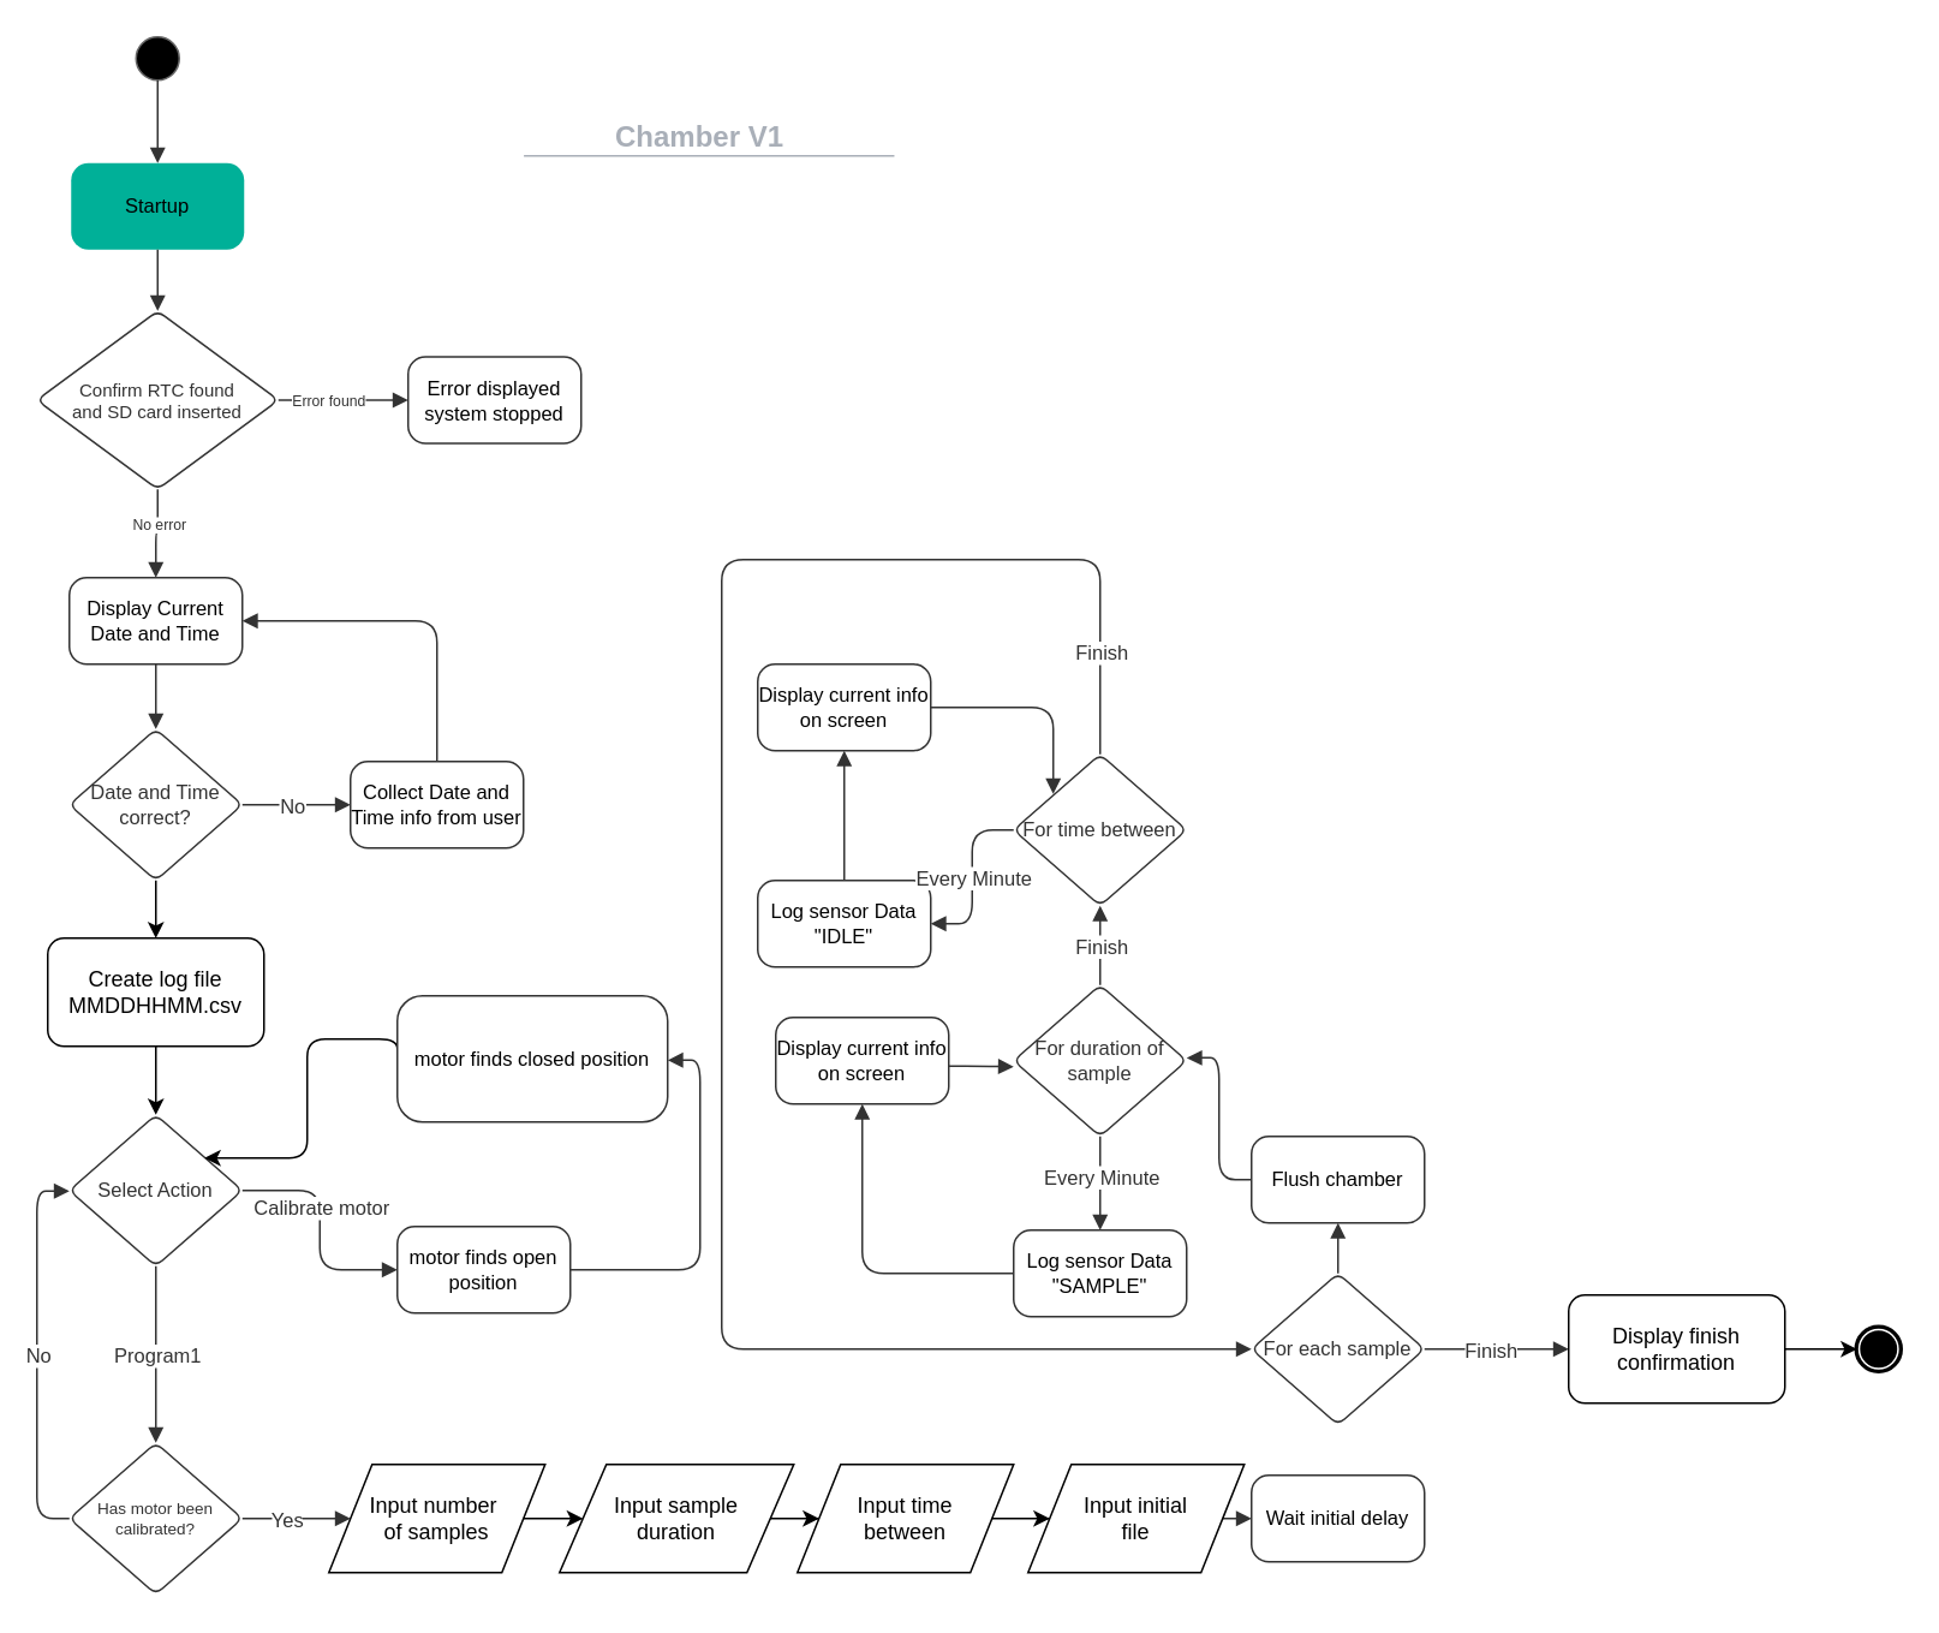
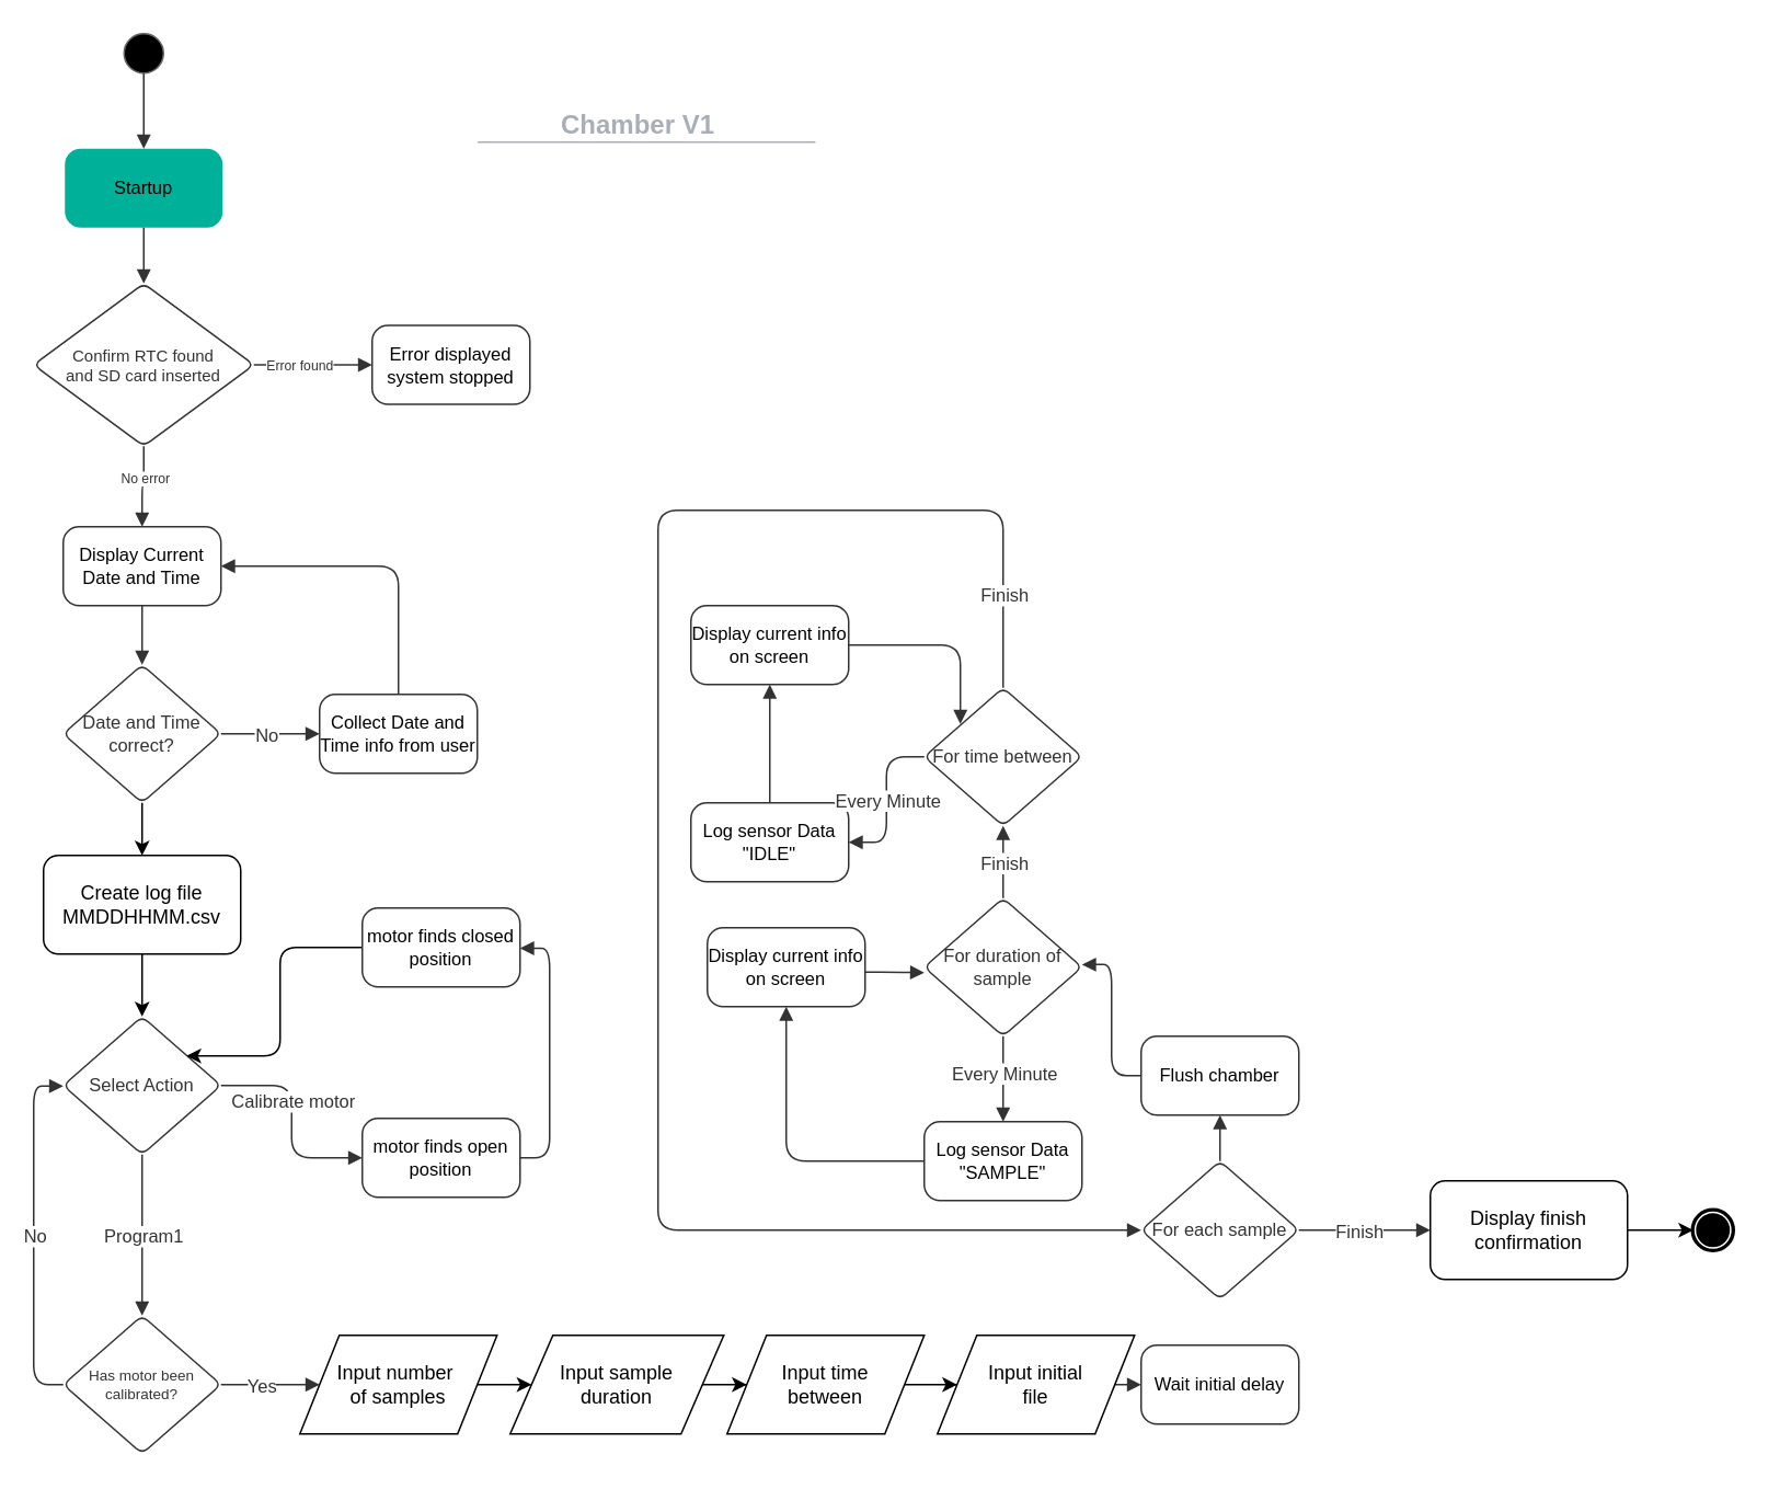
- <mxCell id="35" value="motor finds closed position" style="html=1;whiteSpace=wrap;rounded=1;arcSize=20;fontSize=11;spacing=0;strokeColor=#333333;strokeOpacity=100;fillOpacity=100;fillColor=#ffffff;" parent="1" vertex="1"><mxGeometry x="220" y="552" width="150" height="70" as="geometry" /></mxCell>
+ <mxCell id="35" value="motor finds closed position" style="html=1;whiteSpace=wrap;rounded=1;arcSize=20;fontSize=11;spacing=0;strokeColor=#333333;strokeOpacity=100;fillOpacity=100;fillColor=#ffffff;" parent="1" vertex="1"><mxGeometry x="220" y="552" width="96" height="48" as="geometry" /></mxCell>
